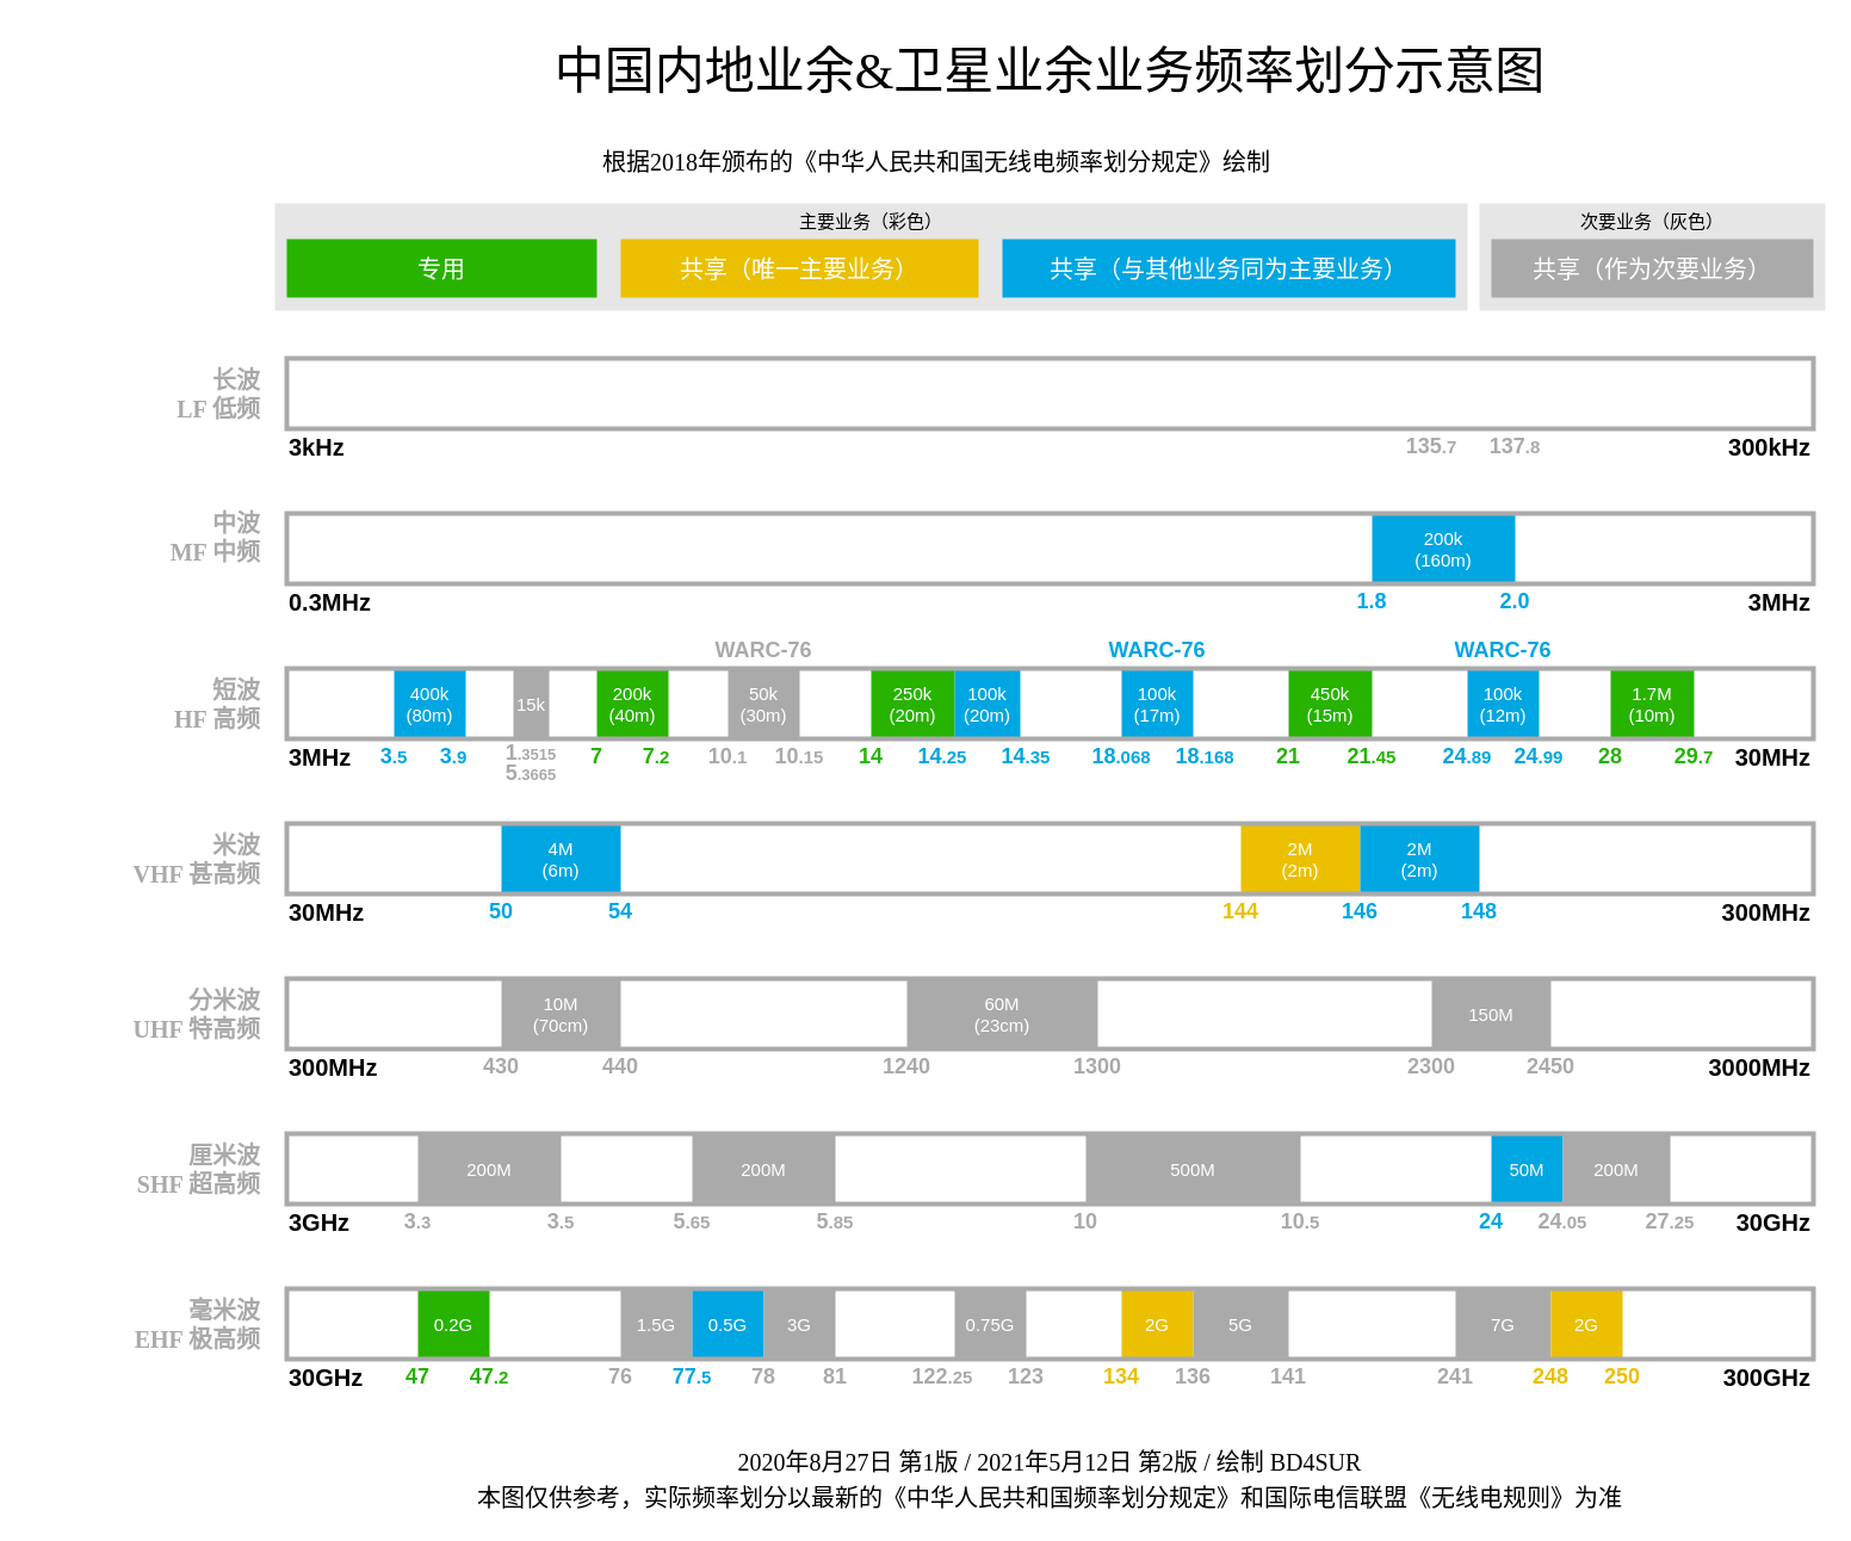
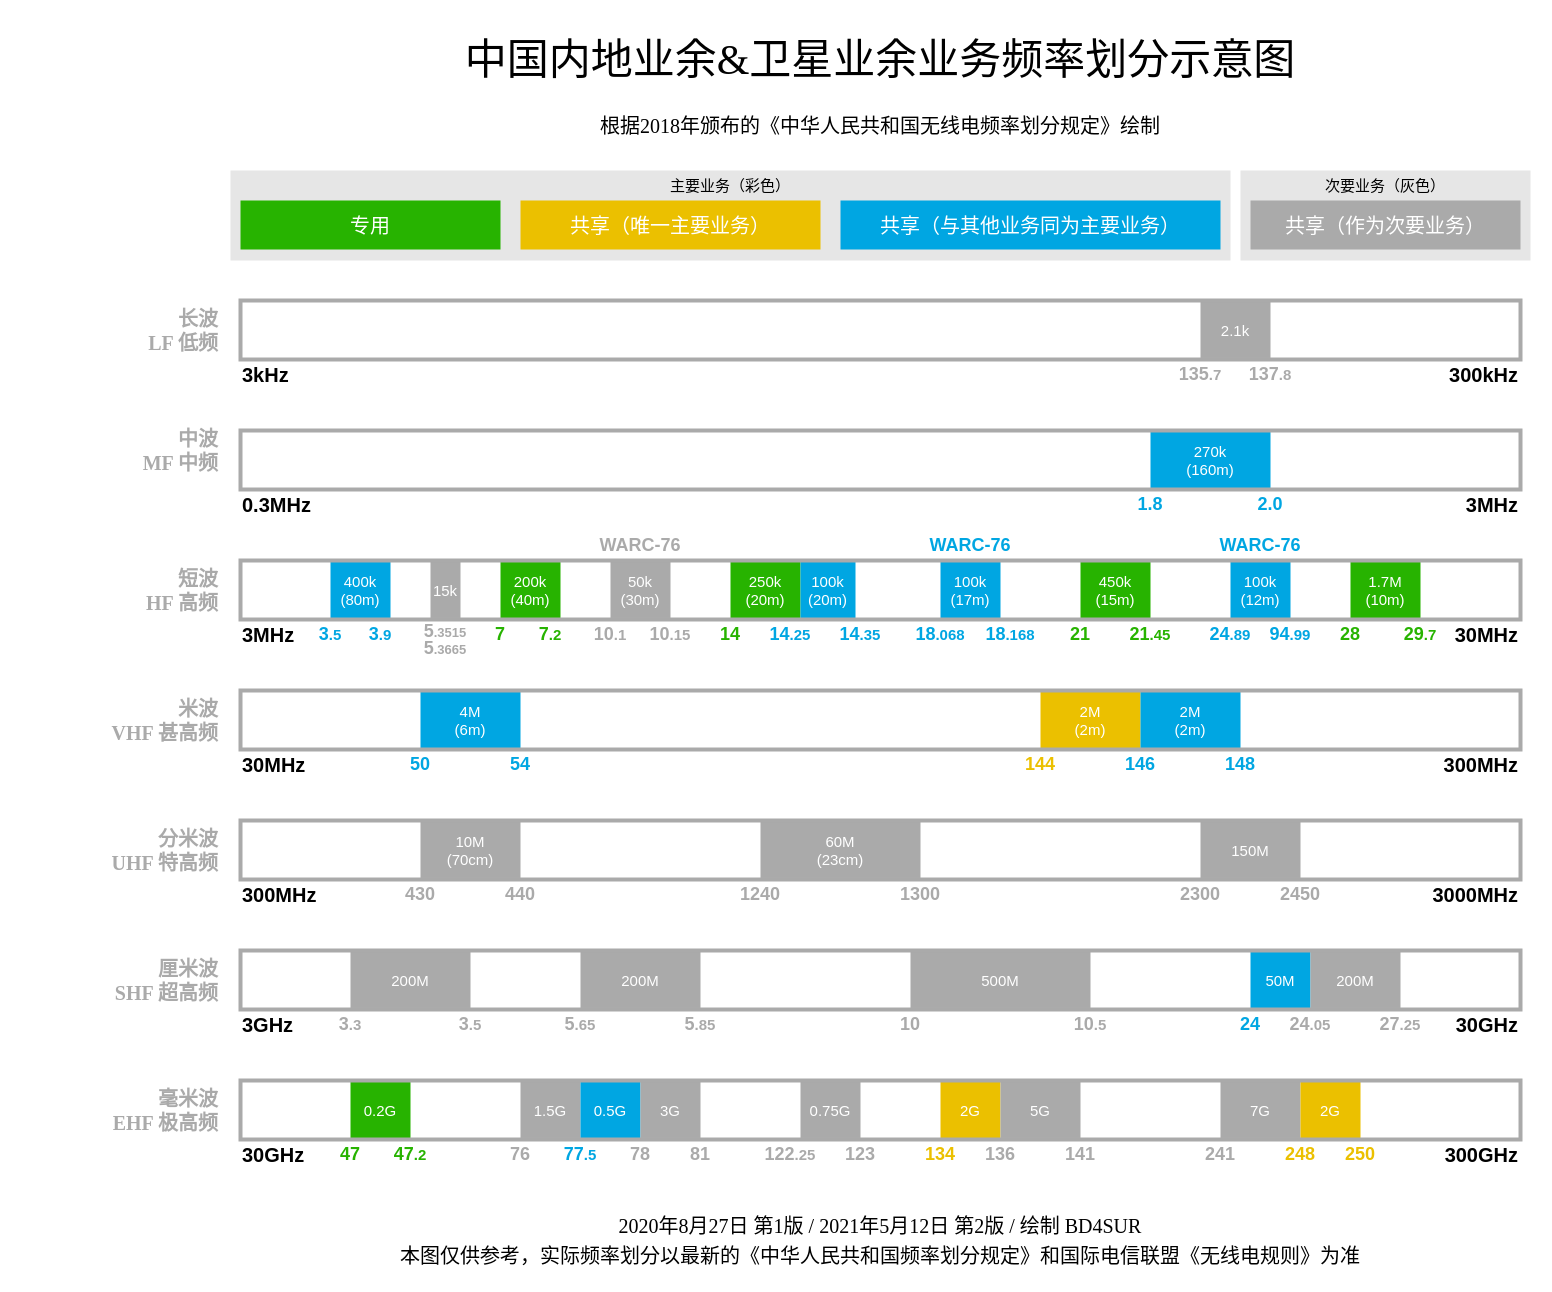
- <mxCell id="116" value="&lt;span style=&quot;font-weight: normal&quot;&gt;根据2018年颁布的《中华人民共和国无线电频率划分规定》绘制&lt;/span&gt;" style="text;html=1;strokeColor=none;fillColor=none;align=center;verticalAlign=middle;whiteSpace=wrap;rounded=0;fontSize=20;fontFamily=更纱黑体 SC;fontStyle=1" parent="1" vertex="1"><mxGeometry x="145" y="120" width="1280" height="30" as="geometry" /></mxCell>
+ <mxCell id="116" value="&lt;span style=&quot;font-weight: normal&quot;&gt;根据2018年颁布的《中华人民共和国无线电频率划分规定》绘制&lt;/span&gt;" style="text;html=1;strokeColor=none;fillColor=none;align=center;verticalAlign=middle;whiteSpace=wrap;rounded=0;fontSize=20;fontFamily=更纱黑体 SC;fontStyle=1" parent="1" vertex="1"><mxGeometry x="240" y="110" width="1280" height="30" as="geometry" /></mxCell>
+ <mxCell id="6" value="2.1k" style="rounded=0;whiteSpace=wrap;html=1;strokeWidth=2;fontFamily=Helvetica;fontSize=15;align=center;strokeColor=none;fontColor=#FFFFFF;labelBackgroundColor=none;fillColor=#AAAAAA;" parent="1" vertex="1"><mxGeometry x="1200" y="300" width="70" height="59" as="geometry" /></mxCell>
- <mxCell id="21" value="200k&lt;br&gt;(160m)" style="rounded=0;whiteSpace=wrap;html=1;strokeWidth=2;fontFamily=Helvetica;fontSize=15;align=center;strokeColor=none;fontColor=#FFFFFF;fillColor=#00A6E2;" parent="1" vertex="1"><mxGeometry x="1150" y="430" width="120" height="59" as="geometry" /></mxCell>
+ <mxCell id="21" value="270k&lt;br&gt;(160m)" style="rounded=0;whiteSpace=wrap;html=1;strokeWidth=2;fontFamily=Helvetica;fontSize=15;align=center;strokeColor=none;fontColor=#FFFFFF;fillColor=#00A6E2;" parent="1" vertex="1"><mxGeometry x="1150" y="430" width="120" height="59" as="geometry" /></mxCell>
- <mxCell id="118" value="1&lt;font style=&quot;font-size: 13px&quot;&gt;.3515&lt;/font&gt;" style="text;html=1;strokeColor=none;fillColor=none;align=center;verticalAlign=middle;whiteSpace=wrap;rounded=0;fontSize=18;fontFamily=Helvetica;fontStyle=1;fontColor=#AAAAAA;" parent="1" vertex="1"><mxGeometry x="415" y="616" width="60" height="30" as="geometry" /></mxCell>
+ <mxCell id="118" value="5&lt;font style=&quot;font-size: 13px&quot;&gt;.3515&lt;/font&gt;" style="text;html=1;strokeColor=none;fillColor=none;align=center;verticalAlign=middle;whiteSpace=wrap;rounded=0;fontSize=18;fontFamily=Helvetica;fontStyle=1;fontColor=#AAAAAA;" parent="1" vertex="1"><mxGeometry x="415" y="616" width="60" height="30" as="geometry" /></mxCell>
- <mxCell id="46" value="&lt;font&gt;24&lt;/font&gt;&lt;font style=&quot;font-size: 15px&quot;&gt;.99&lt;/font&gt;" style="text;html=1;strokeColor=none;fillColor=none;align=center;verticalAlign=middle;whiteSpace=wrap;rounded=0;fontSize=18;fontFamily=Helvetica;fontStyle=1;fontColor=#00A6E2;" parent="1" vertex="1"><mxGeometry x="1260" y="619" width="60" height="30" as="geometry" /></mxCell>
+ <mxCell id="46" value="&lt;font&gt;94&lt;/font&gt;&lt;font style=&quot;font-size: 15px&quot;&gt;.99&lt;/font&gt;" style="text;html=1;strokeColor=none;fillColor=none;align=center;verticalAlign=middle;whiteSpace=wrap;rounded=0;fontSize=18;fontFamily=Helvetica;fontStyle=1;fontColor=#00A6E2;" parent="1" vertex="1"><mxGeometry x="1260" y="619" width="60" height="30" as="geometry" /></mxCell>
